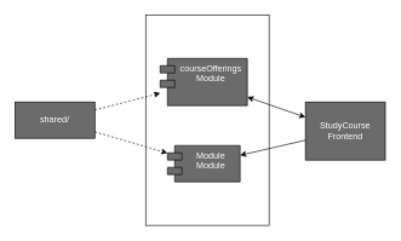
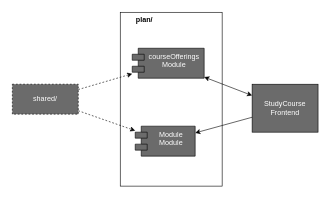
+ <mxCell id="3" value="plan/" style="text;align=center;fontStyle=1;verticalAlign=middle;spacingLeft=3;spacingRight=3;strokeColor=none;rotatable=0;points=[[0,0.5],[1,0.5]];portConstraint=eastwest;html=1;" vertex="1" parent="1"><mxGeometry x="200" y="20" width="80" height="26" as="geometry" /></mxCell>
- <mxCell id="11" value="&lt;div&gt;courseOfferings &lt;br&gt;&lt;/div&gt;&lt;div&gt;Module&lt;br&gt;&lt;/div&gt;" style="shape=module;align=left;spacingLeft=20;align=center;verticalAlign=top;whiteSpace=wrap;html=1;fillColor=#6B6B6B;fontColor=#FFFFFF;" vertex="1" parent="1"><mxGeometry x="220" y="80" width="120" height="65" as="geometry" /></mxCell>
+ <mxCell id="11" value="&lt;div&gt;courseOfferings &lt;br&gt;&lt;/div&gt;&lt;div&gt;Module&lt;br&gt;&lt;/div&gt;" style="shape=module;align=left;spacingLeft=20;align=center;verticalAlign=top;whiteSpace=wrap;html=1;fillColor=#6B6B6B;fontColor=#FFFFFF;" vertex="1" parent="1"><mxGeometry x="220" y="80" width="120" height="50" as="geometry" /></mxCell>
- <mxCell id="6" value="shared/" style="html=1;whiteSpace=wrap;fillColor=#6B6B6B;fontColor=#FFFFFF;" vertex="1" parent="1"><mxGeometry x="20" y="140" width="110" height="50" as="geometry" /></mxCell>
+ <mxCell id="6" value="shared/" style="html=1;whiteSpace=wrap;fillColor=#6B6B6B;fontColor=#FFFFFF;dashed=1;" vertex="1" parent="1"><mxGeometry x="20" y="140" width="110" height="50" as="geometry" /></mxCell>
- <mxCell id="10" value="&lt;div&gt;Module&lt;/div&gt;&lt;div&gt;Module&lt;/div&gt;" style="shape=module;align=left;spacingLeft=20;align=center;verticalAlign=top;whiteSpace=wrap;html=1;fillColor=#6B6B6B;fontColor=#FFFFFF;" vertex="1" parent="1"><mxGeometry x="230" y="200" width="100" height="50" as="geometry" /></mxCell>
+ <mxCell id="10" value="&lt;div&gt;Module&lt;/div&gt;&lt;div&gt;Module&lt;/div&gt;" style="shape=module;align=left;spacingLeft=20;align=center;verticalAlign=top;whiteSpace=wrap;html=1;fillColor=#6B6B6B;fontColor=#FFFFFF;" vertex="1" parent="1"><mxGeometry x="225" y="210" width="100" height="50" as="geometry" /></mxCell>
